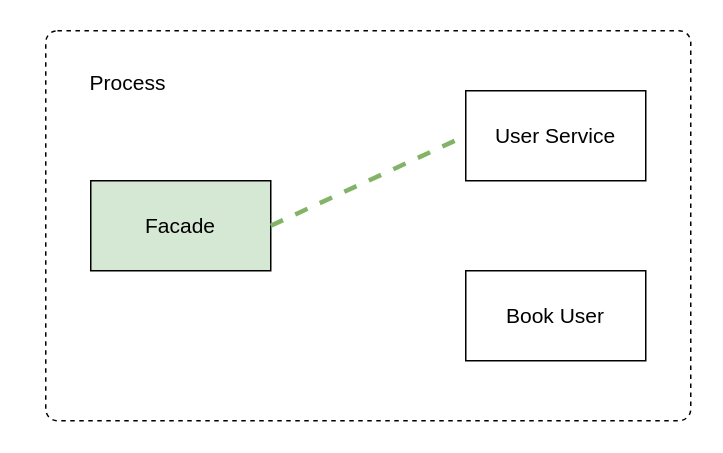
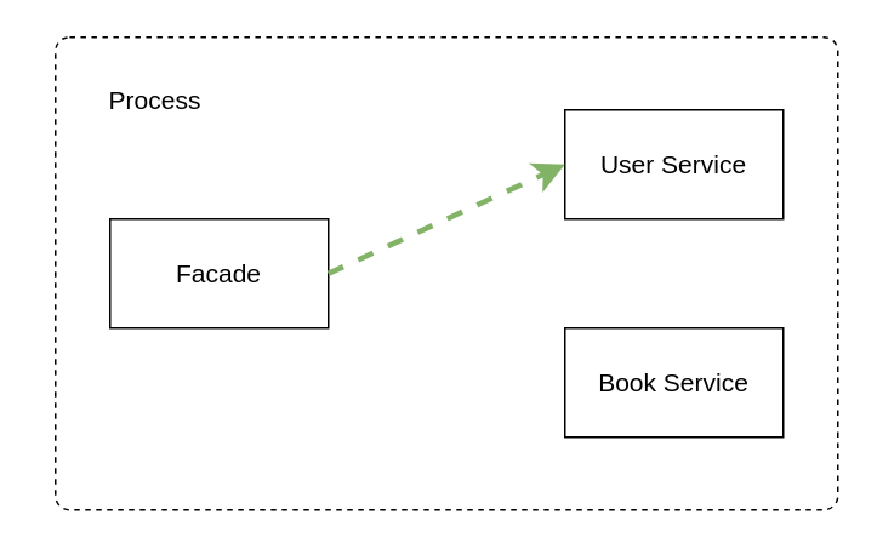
- <mxCell id="6" value="" style="endArrow=none;html=1;strokeWidth=3;fillColor=#d5e8d4;exitX=1;exitY=0.5;exitDx=0;exitDy=0;entryX=0;entryY=0.5;entryDx=0;entryDy=0;dashed=1;endSize=8;strokeColor=#82b366;" edge="1" parent="1" source="3" target="4"><mxGeometry width="50" height="50" relative="1" as="geometry"><mxPoint x="60" y="310" as="sourcePoint" /><mxPoint x="110" y="260" as="targetPoint" /></mxGeometry></mxCell>
+ <mxCell id="6" value="" style="endArrow=classic;html=1;strokeWidth=3;fillColor=#d5e8d4;exitX=1;exitY=0.5;exitDx=0;exitDy=0;entryX=0;entryY=0.5;entryDx=0;entryDy=0;dashed=1;endSize=8;strokeColor=#82b366;" edge="1" parent="1" source="3" target="4"><mxGeometry width="50" height="50" relative="1" as="geometry"><mxPoint x="60" y="310" as="sourcePoint" /><mxPoint x="110" y="260" as="targetPoint" /></mxGeometry></mxCell>
- <mxCell id="3" value="&lt;font style=&quot;font-size: 14px&quot;&gt;Facade&lt;/font&gt;" style="rounded=0;whiteSpace=wrap;html=1;fillColor=#d5e8d4;" parent="1" vertex="1"><mxGeometry x="60" y="120" width="120" height="60" as="geometry" /></mxCell>
+ <mxCell id="3" value="&lt;font style=&quot;font-size: 14px&quot;&gt;Facade&lt;/font&gt;" style="rounded=0;whiteSpace=wrap;html=1;" parent="1" vertex="1"><mxGeometry x="60" y="120" width="120" height="60" as="geometry" /></mxCell>
- <mxCell id="5" value="&lt;font style=&quot;font-size: 14px&quot;&gt;Book User&lt;/font&gt;" style="rounded=0;whiteSpace=wrap;html=1;" parent="1" vertex="1"><mxGeometry x="310" y="180" width="120" height="60" as="geometry" /></mxCell>
+ <mxCell id="5" value="&lt;font style=&quot;font-size: 14px&quot;&gt;Book Service&lt;/font&gt;" style="rounded=0;whiteSpace=wrap;html=1;" parent="1" vertex="1"><mxGeometry x="310" y="180" width="120" height="60" as="geometry" /></mxCell>
